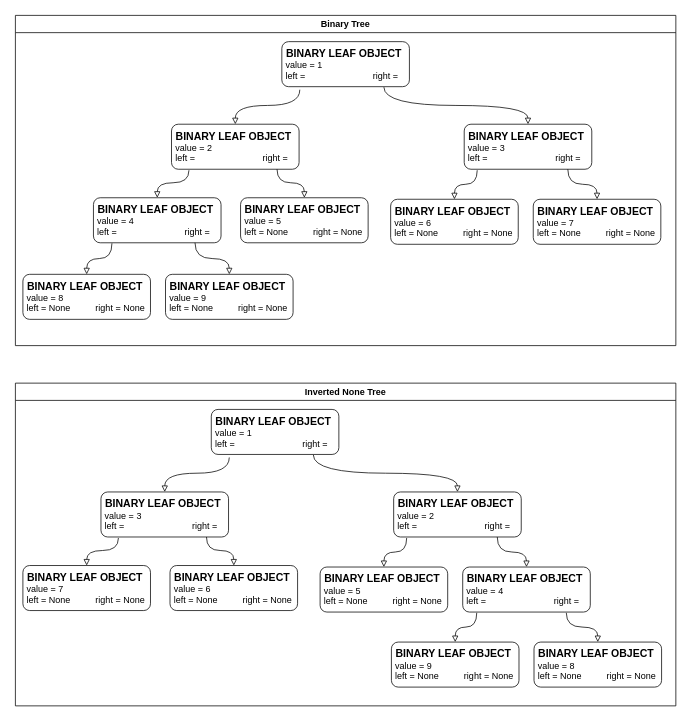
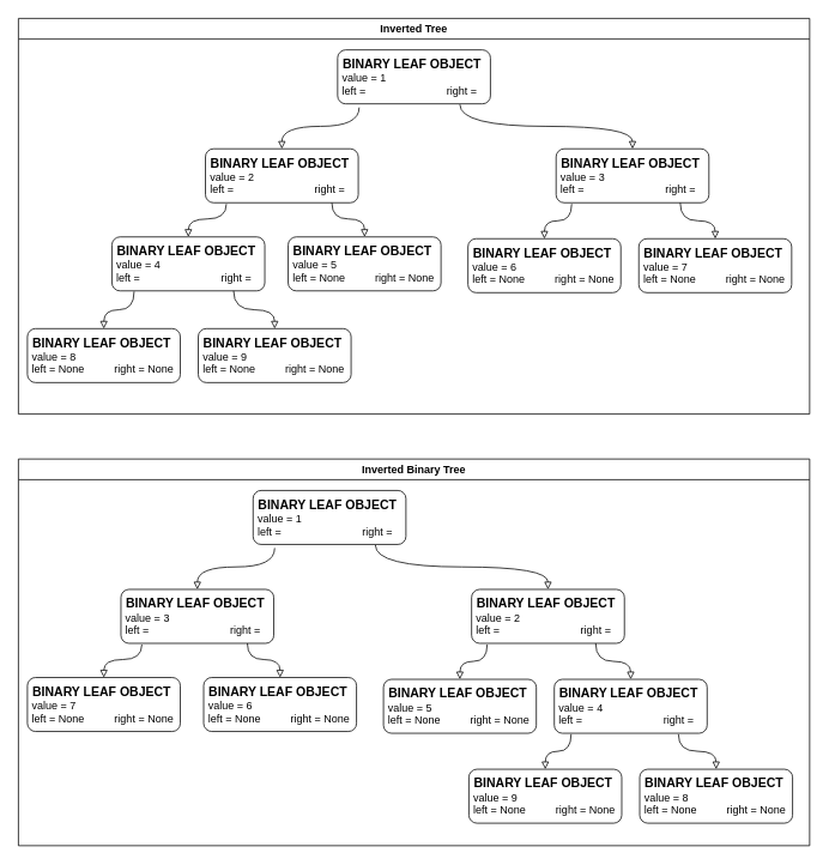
- <mxCell id="2" value="Binary Tree" style="swimlane;align=center;" vertex="1" parent="1"><mxGeometry x="20" y="20" width="880" height="440" as="geometry" /></mxCell>
+ <mxCell id="2" value="Inverted Tree" style="swimlane;align=center;" vertex="1" parent="1"><mxGeometry x="20" y="20" width="880" height="440" as="geometry" /></mxCell>
- <mxCell id="20" value="Inverted None Tree" style="swimlane;align=center;" vertex="1" parent="1"><mxGeometry x="20" y="510" width="880" height="430" as="geometry" /></mxCell>
+ <mxCell id="20" value="Inverted Binary Tree" style="swimlane;align=center;" vertex="1" parent="1"><mxGeometry x="20" y="510" width="880" height="430" as="geometry" /></mxCell>
